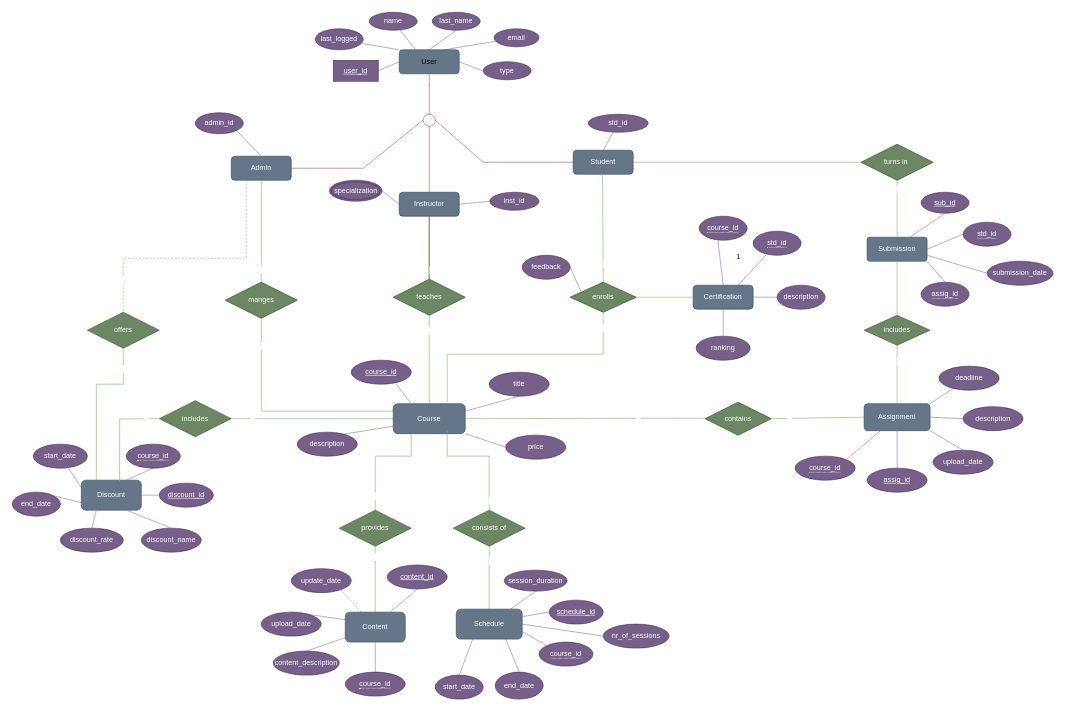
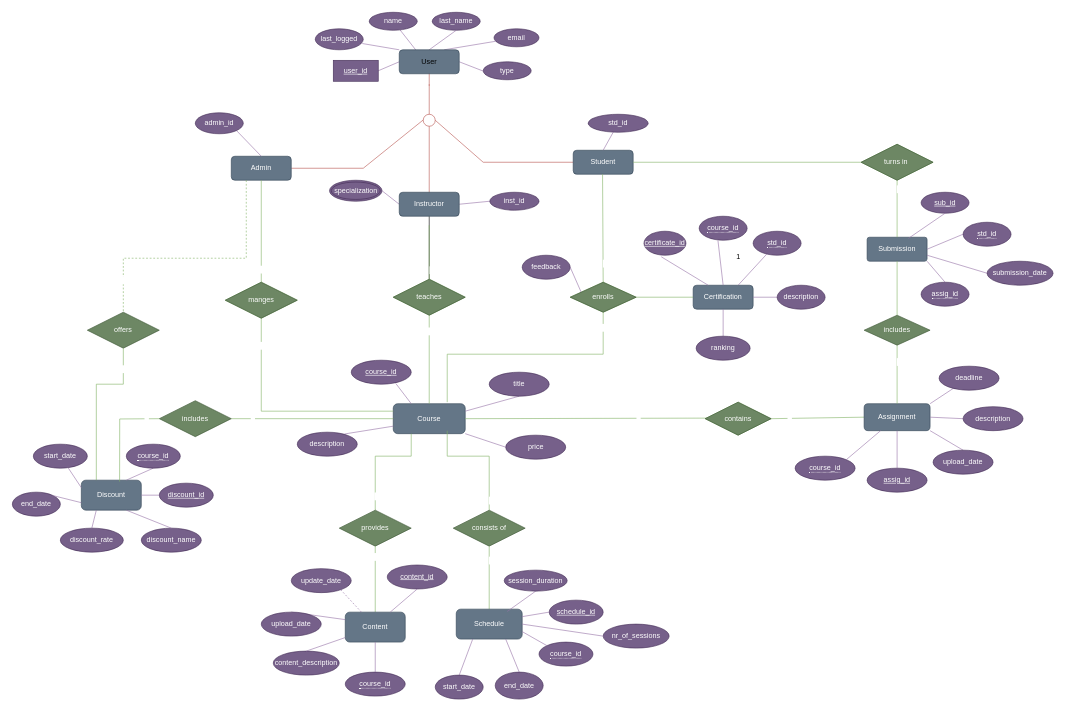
+ <mxCell id="59" value="certificate_id" style="ellipse;whiteSpace=wrap;html=1;align=center;fontStyle=4;fillColor=#76608a;strokeColor=#432D57;fontColor=#FFFFFF;" parent="1" vertex="1"><mxGeometry x="1073" y="385" width="70" height="40" as="geometry" /></mxCell>
+ <mxCell id="64" value="" style="endArrow=none;html=1;rounded=0;exitX=0.412;exitY=1.065;exitDx=0;exitDy=0;exitPerimeter=0;entryX=0.25;entryY=0;entryDx=0;entryDy=0;fillColor=#e1d5e7;strokeColor=#9673a6;fontColor=#FFFFFF;" parent="1" source="59" target="48" edge="1"><mxGeometry relative="1" as="geometry"><mxPoint x="1085" y="460" as="sourcePoint" /><mxPoint x="1245" y="460" as="targetPoint" /></mxGeometry></mxCell>
